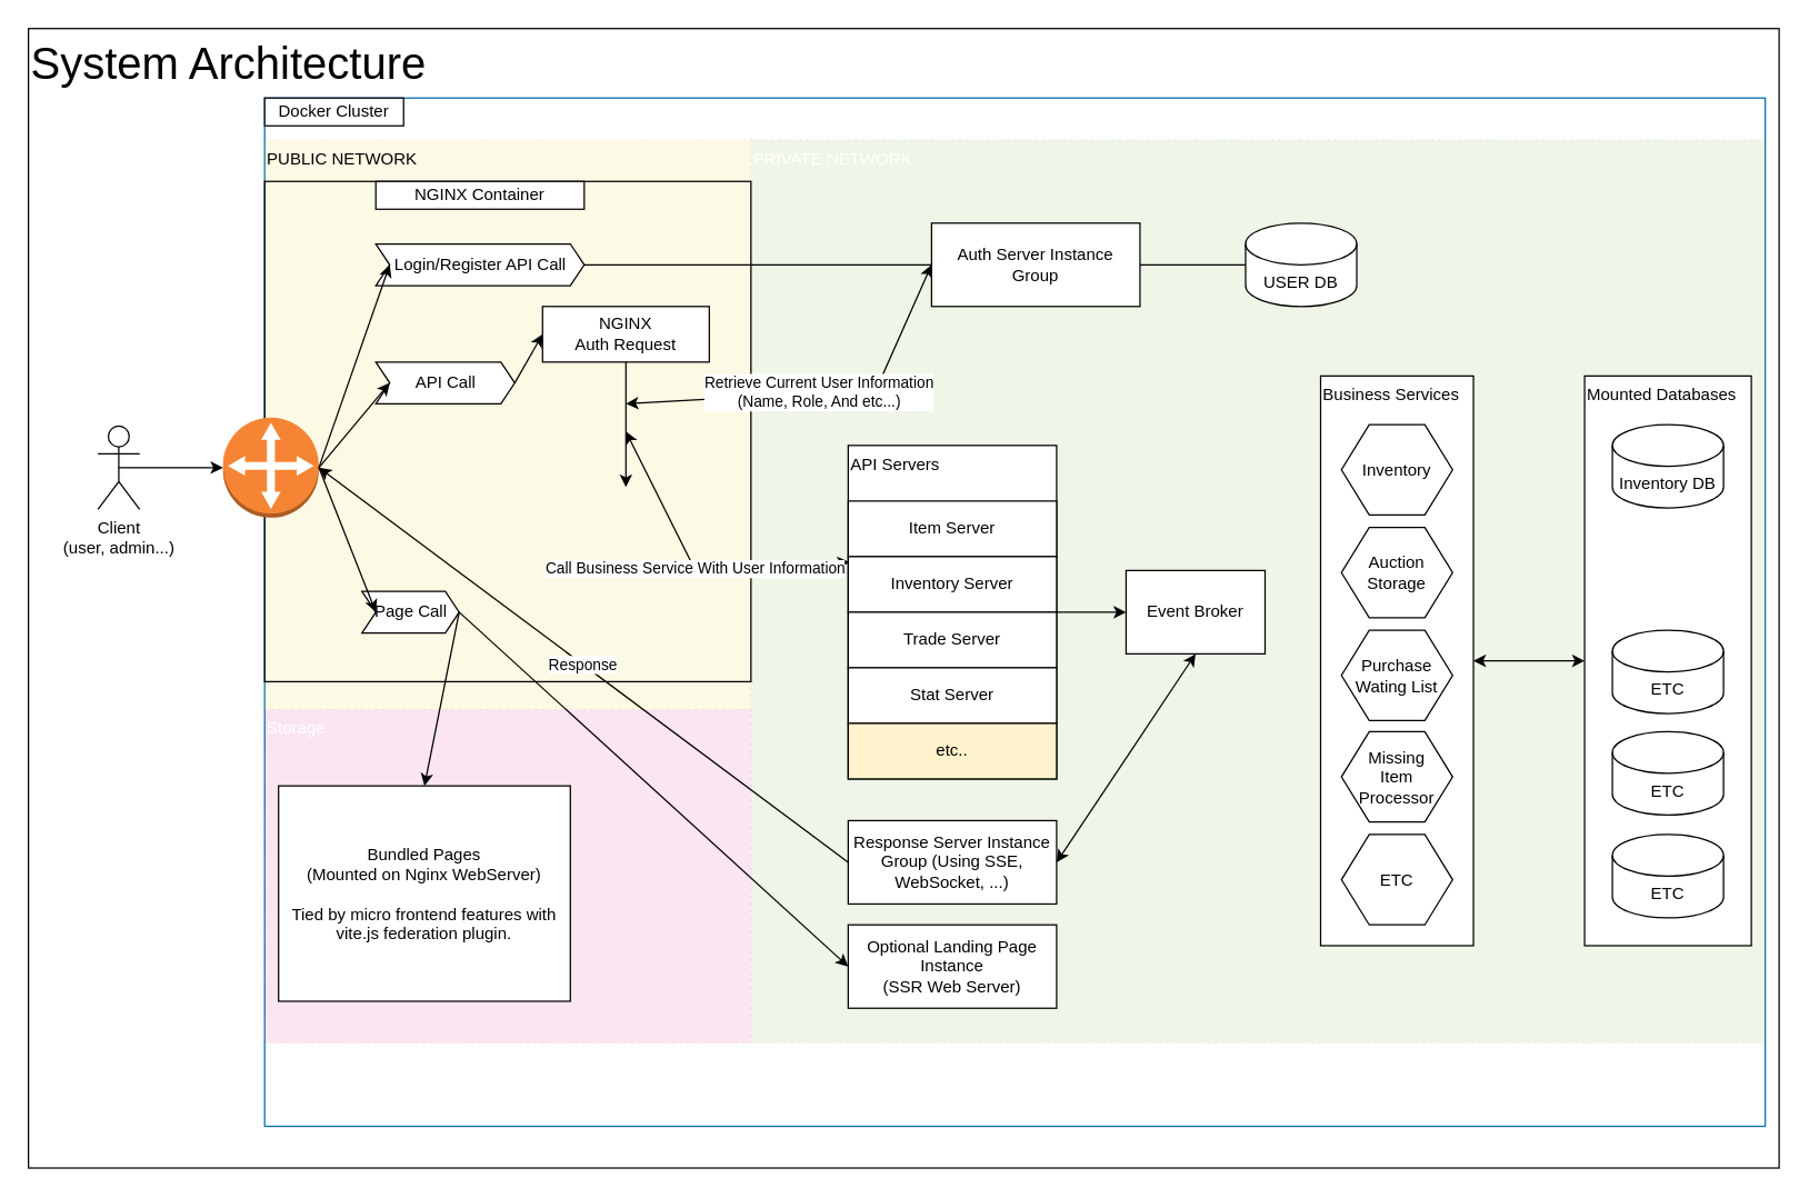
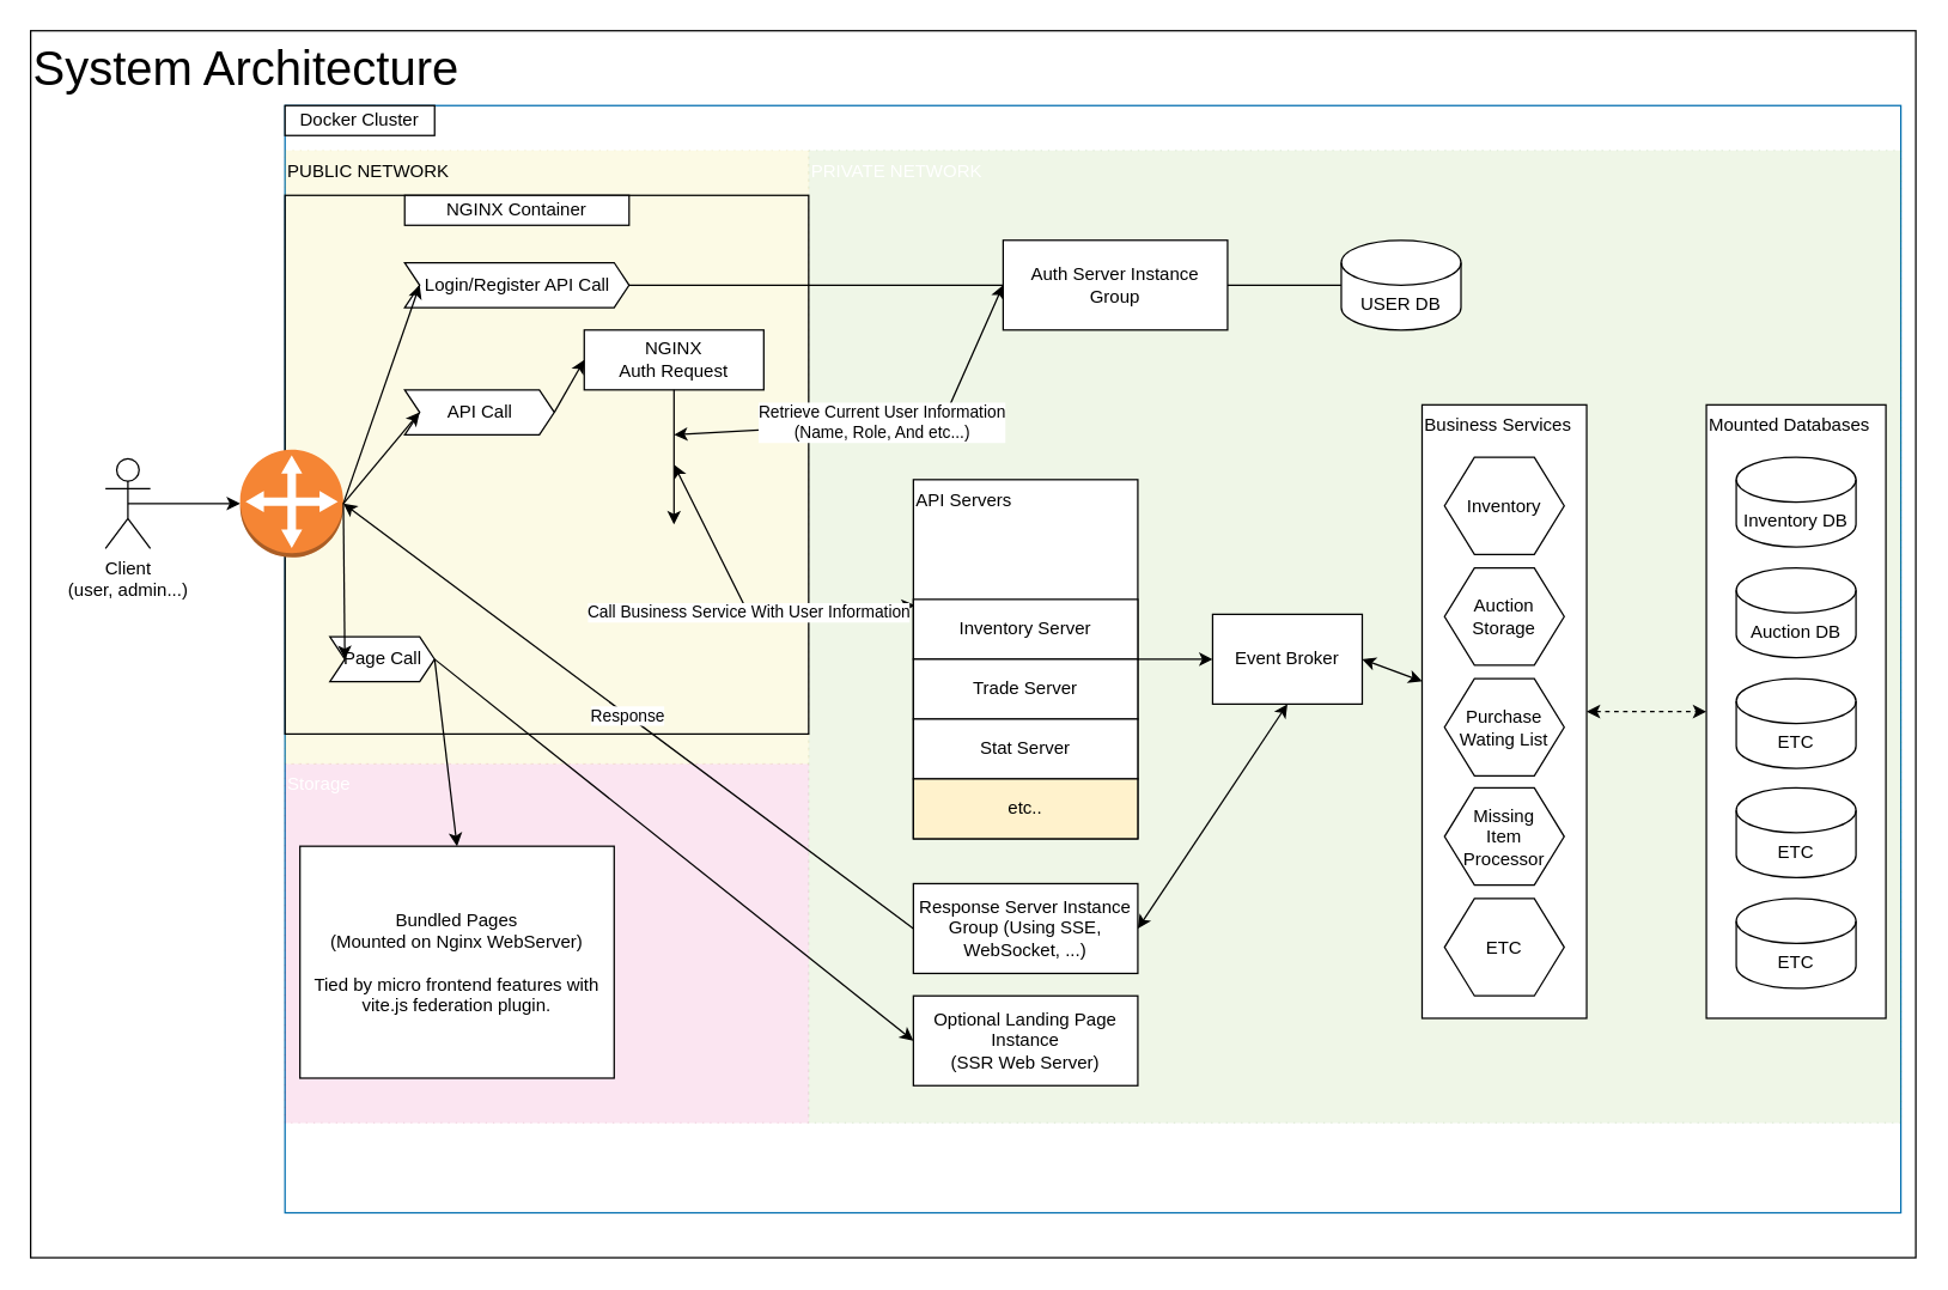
- <mxCell id="34" value="Item Server" style="rounded=0;whiteSpace=wrap;html=1;" vertex="1" parent="1"><mxGeometry x="610" y="360" width="150" height="40" as="geometry" /></mxCell>
+ <mxCell id="51" value="Auction DB" style="shape=cylinder3;whiteSpace=wrap;html=1;boundedLbl=1;backgroundOutline=1;size=15;" vertex="1" parent="1"><mxGeometry x="1160" y="379" width="80" height="60" as="geometry" /></mxCell>
- <mxCell id="28" value="Page Call" style="html=1;shadow=0;dashed=0;align=center;verticalAlign=middle;shape=mxgraph.arrows2.arrow;dy=0;dx=10;notch=10;" vertex="1" parent="1"><mxGeometry x="260" y="425" width="70" height="30" as="geometry" /></mxCell>
+ <mxCell id="28" value="Page Call" style="html=1;shadow=0;dashed=0;align=center;verticalAlign=middle;shape=mxgraph.arrows2.arrow;dy=0;dx=10;notch=10;" vertex="1" parent="1"><mxGeometry x="220" y="425" width="70" height="30" as="geometry" /></mxCell>
+ <mxCell id="42" value="" style="endArrow=classic;startArrow=classic;html=1;rounded=0;exitX=1;exitY=0.5;exitDx=0;exitDy=0;" edge="1" parent="1" source="38" target="41"><mxGeometry width="50" height="50" relative="1" as="geometry"><mxPoint x="770" y="450" as="sourcePoint" /><mxPoint x="820" y="450" as="targetPoint" /></mxGeometry></mxCell>
- <mxCell id="52" value="" style="endArrow=classic;startArrow=classic;html=1;rounded=0;exitX=1;exitY=0.5;exitDx=0;exitDy=0;entryX=0;entryY=0.5;entryDx=0;entryDy=0;" edge="1" parent="1" source="41" target="6"><mxGeometry width="50" height="50" relative="1" as="geometry"><mxPoint x="1055" y="347" as="sourcePoint" /><mxPoint x="1160" y="414" as="targetPoint" /></mxGeometry></mxCell>
+ <mxCell id="52" value="" style="endArrow=classic;startArrow=classic;html=1;rounded=0;exitX=1;exitY=0.5;exitDx=0;exitDy=0;entryX=0;entryY=0.5;entryDx=0;entryDy=0;dashed=1;" edge="1" parent="1" source="41" target="6"><mxGeometry width="50" height="50" relative="1" as="geometry"><mxPoint x="1055" y="347" as="sourcePoint" /><mxPoint x="1160" y="414" as="targetPoint" /></mxGeometry></mxCell>
